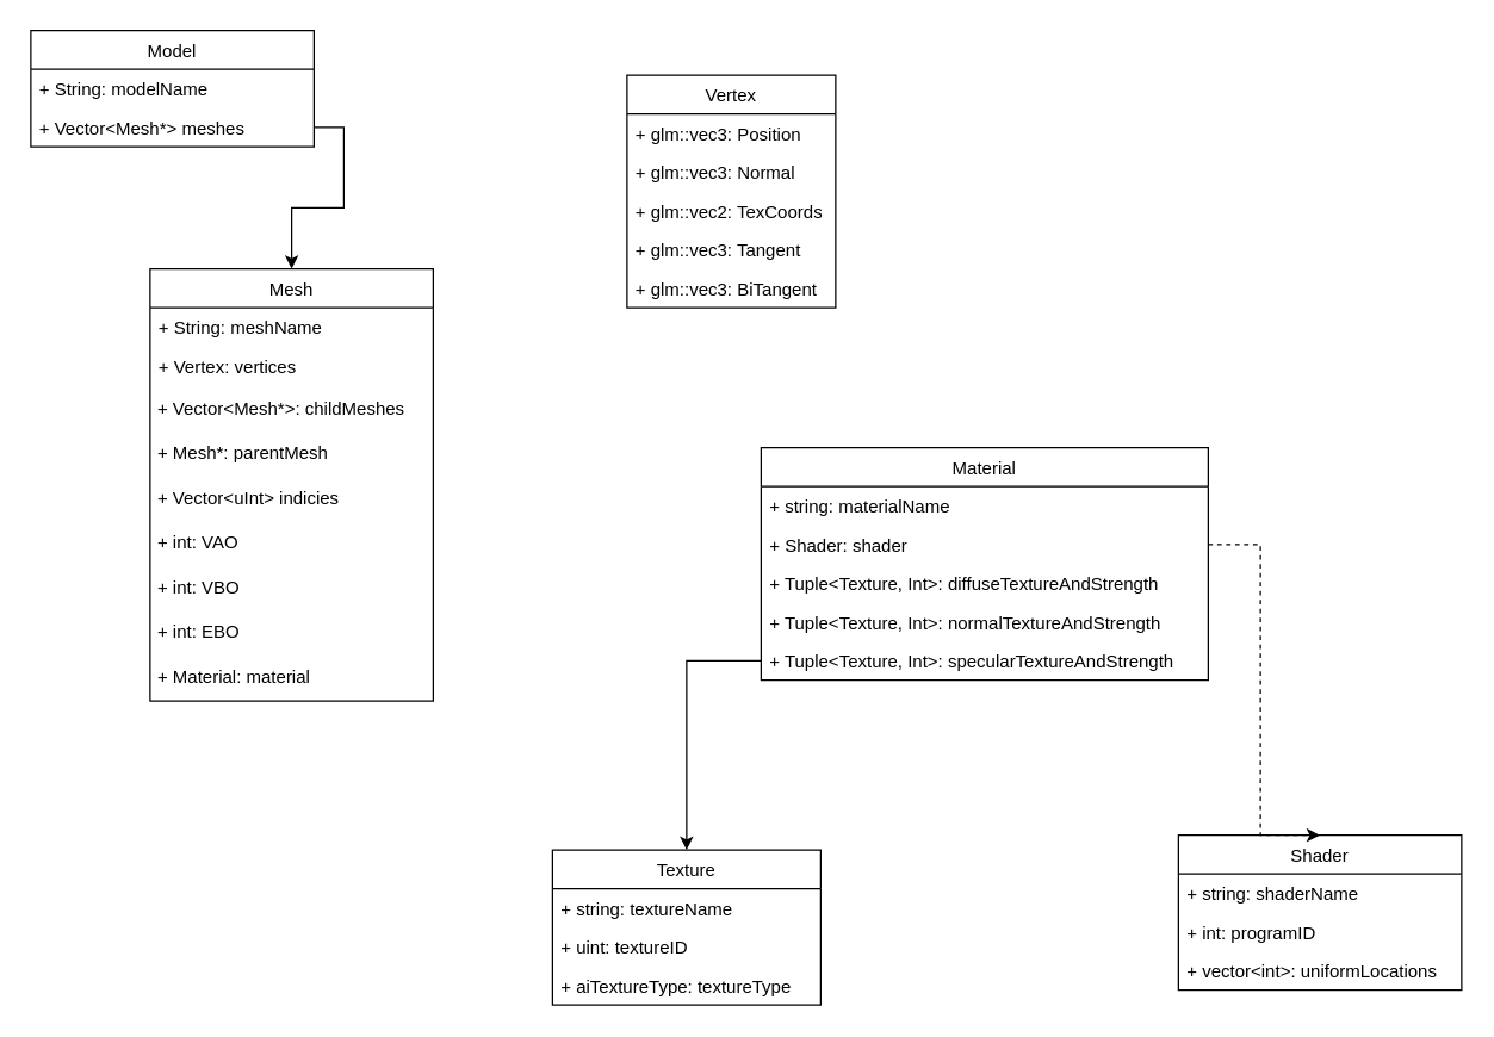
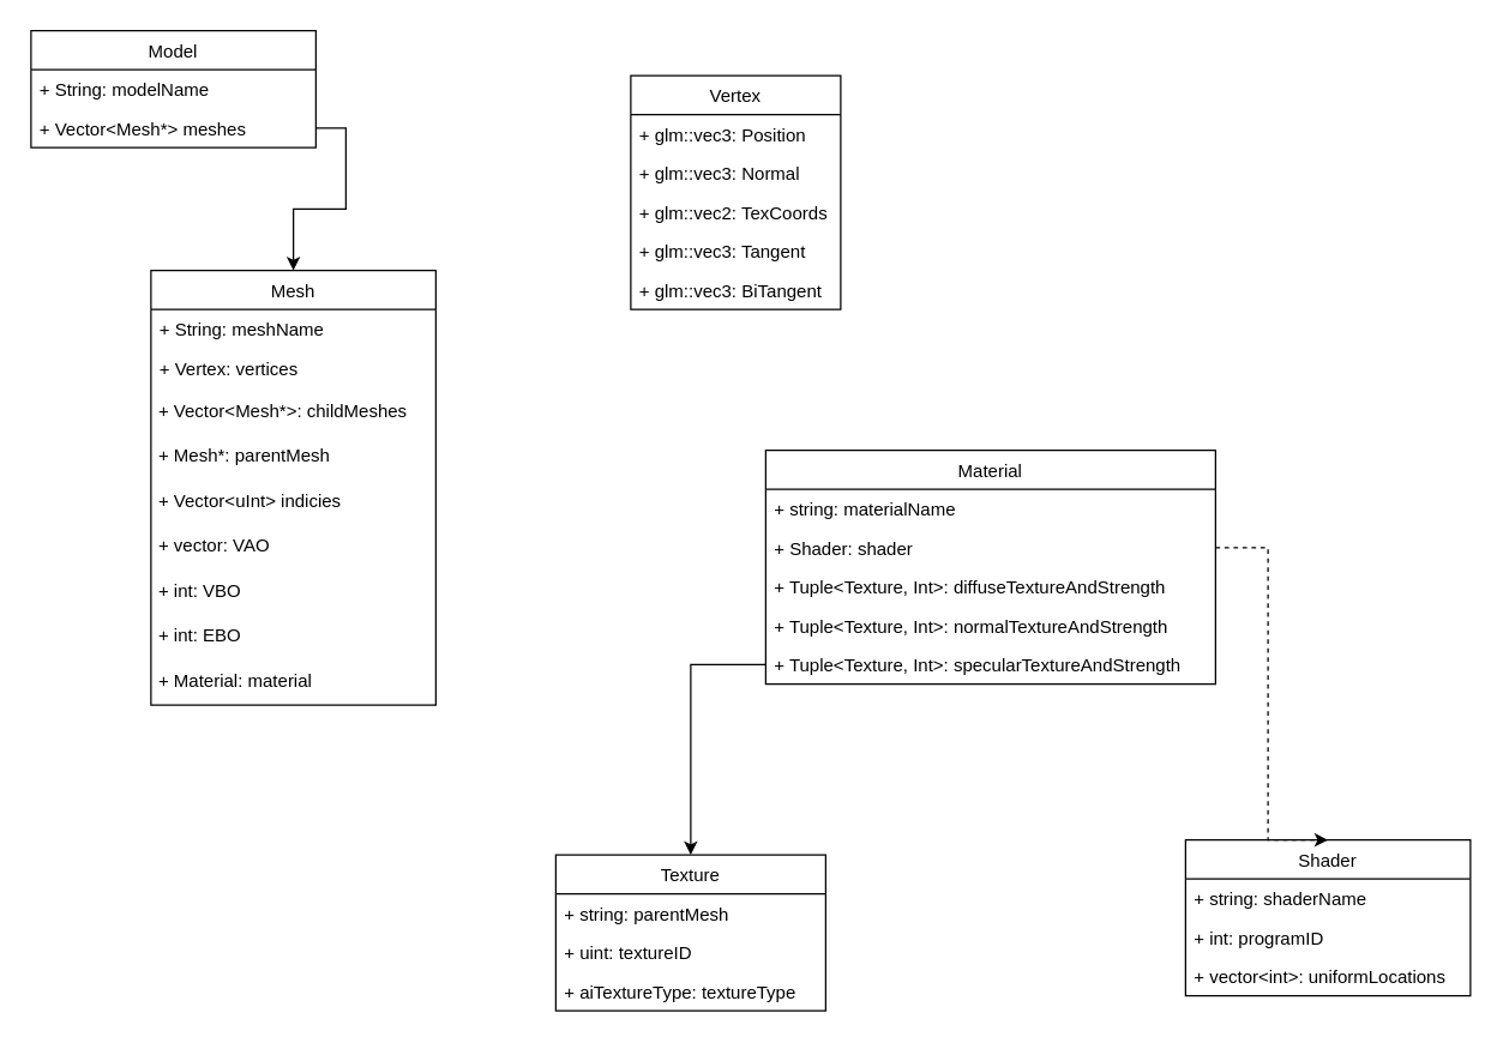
- <mxCell id="11" value="&lt;div&gt;&amp;nbsp;+ int: VAO&lt;/div&gt;" style="text;html=1;" vertex="1" parent="5"><mxGeometry y="170" width="190" height="30" as="geometry" /></mxCell>
+ <mxCell id="11" value="&lt;div&gt;&amp;nbsp;+ vector: VAO&lt;/div&gt;" style="text;html=1;" vertex="1" parent="5"><mxGeometry y="170" width="190" height="30" as="geometry" /></mxCell>
- <mxCell id="29" value="+ string: textureName" style="text;strokeColor=none;fillColor=none;align=left;verticalAlign=top;spacingLeft=4;spacingRight=4;overflow=hidden;rotatable=0;points=[[0,0.5],[1,0.5]];portConstraint=eastwest;" vertex="1" parent="28"><mxGeometry y="26" width="180" height="26" as="geometry" /></mxCell>
+ <mxCell id="29" value="+ string: parentMesh" style="text;strokeColor=none;fillColor=none;align=left;verticalAlign=top;spacingLeft=4;spacingRight=4;overflow=hidden;rotatable=0;points=[[0,0.5],[1,0.5]];portConstraint=eastwest;" vertex="1" parent="28"><mxGeometry y="26" width="180" height="26" as="geometry" /></mxCell>
